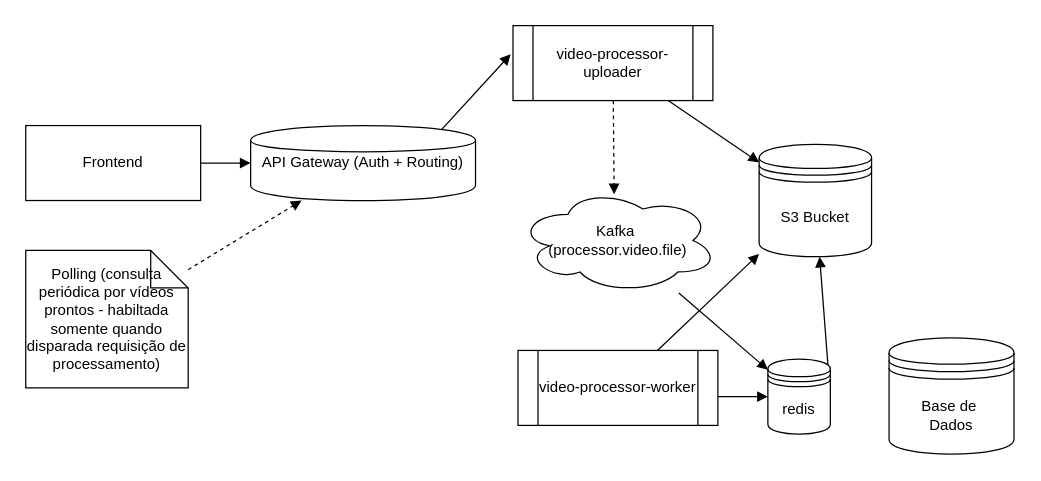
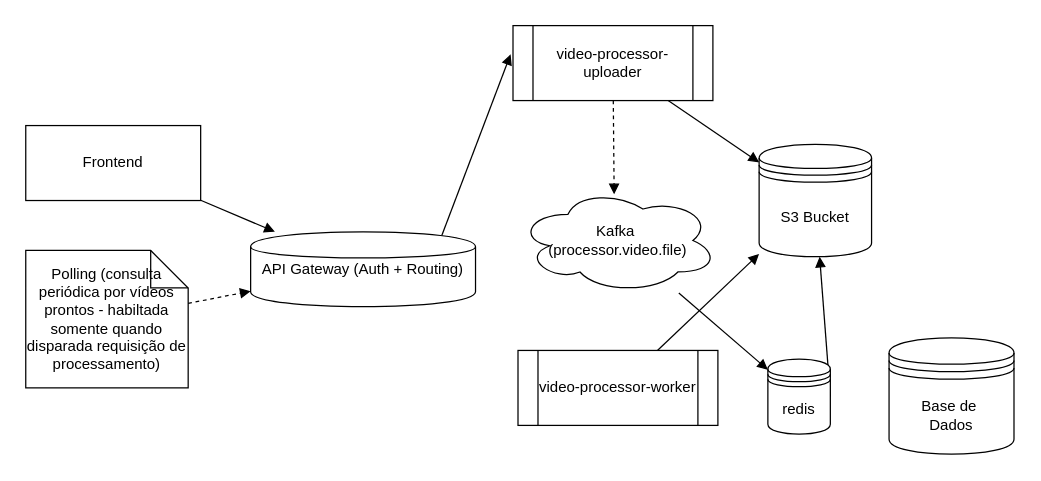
- <mxCell id="3" value="API Gateway (Auth + Routing)" style="shape=cylinder;whiteSpace=wrap;html=1;" parent="1" vertex="1"><mxGeometry x="200" y="100" width="180" height="60" as="geometry" /></mxCell>
+ <mxCell id="3" value="API Gateway (Auth + Routing)" style="shape=cylinder;whiteSpace=wrap;html=1;" parent="1" vertex="1"><mxGeometry x="200" y="185" width="180" height="60" as="geometry" /></mxCell>
- <mxCell id="19" style="endArrow=block;html=1;entryX=0;entryY=0.5;entryDx=0;entryDy=0;exitX=1;exitY=0.617;exitDx=0;exitDy=0;exitPerimeter=0;" edge="1" parent="1" source="6" target="18"><mxGeometry relative="1" as="geometry"><mxPoint x="720" y="390" as="sourcePoint" /><mxPoint x="770" y="390" as="targetPoint" /><Array as="points" /></mxGeometry></mxCell>
